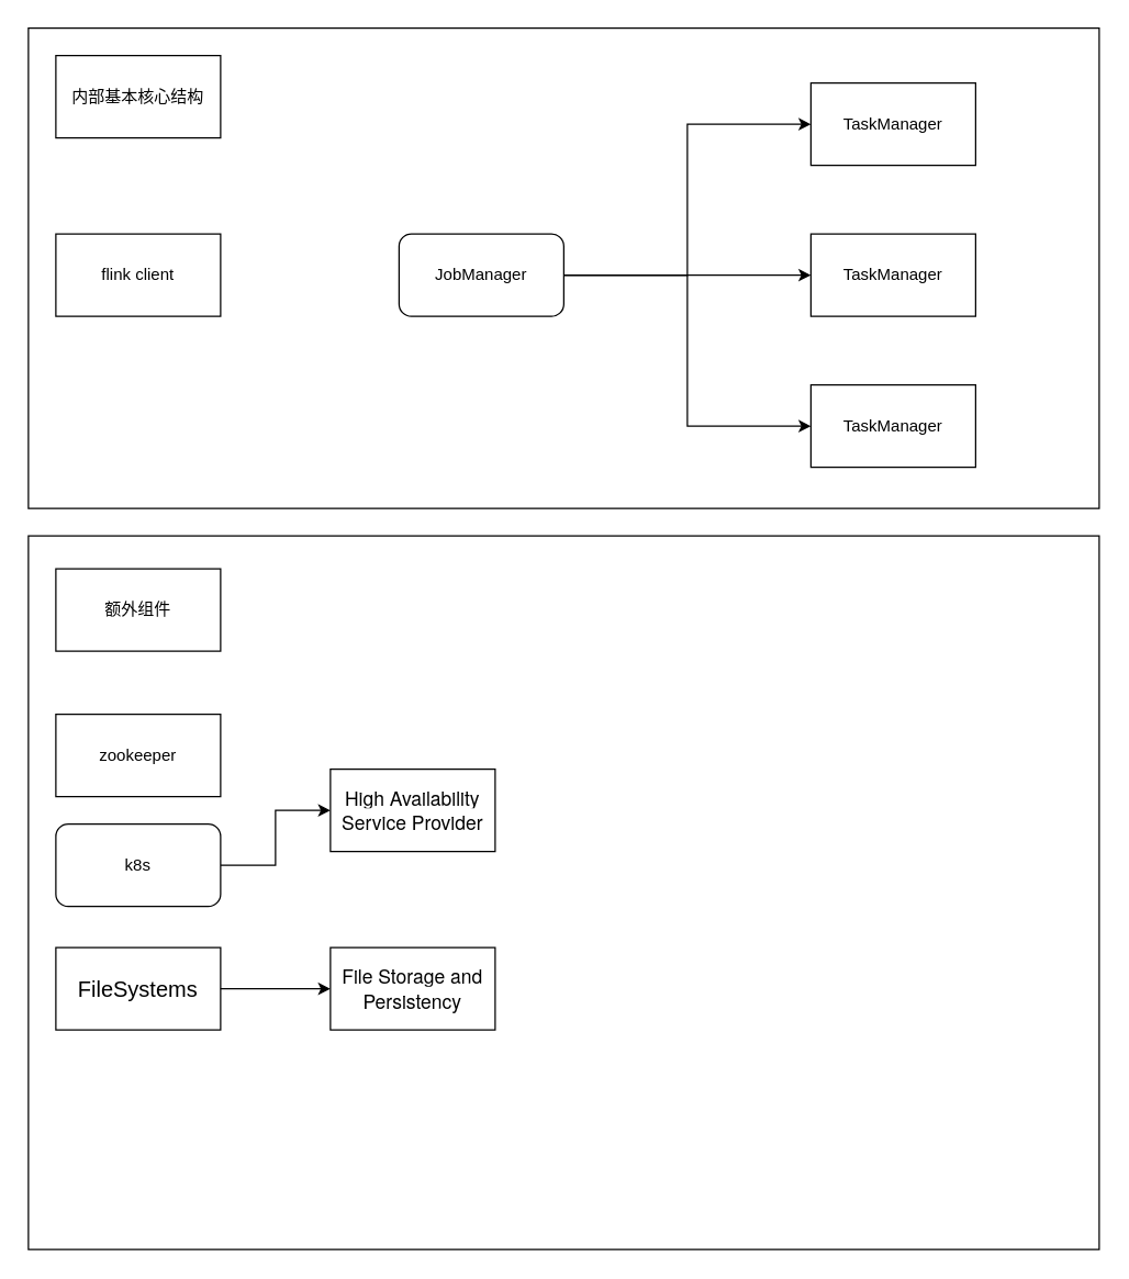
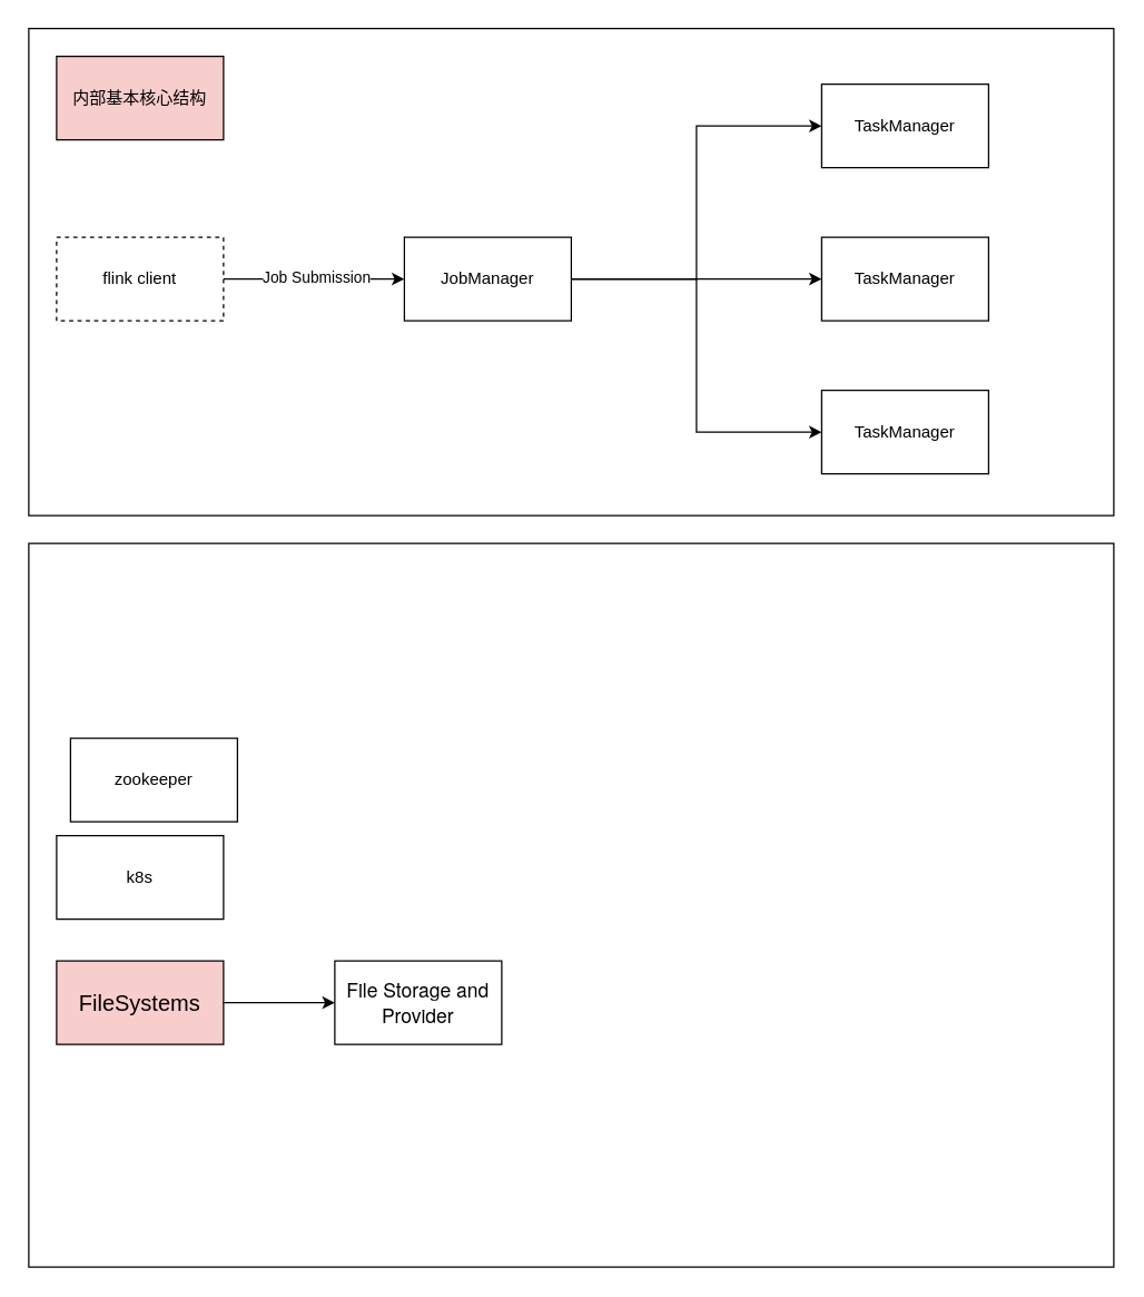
- <mxCell id="16" value="内部基本核心结构" style="rounded=0;whiteSpace=wrap;html=1;" parent="4" vertex="1"><mxGeometry x="20" y="20" width="120" height="60" as="geometry" /></mxCell>
+ <mxCell id="16" value="内部基本核心结构" style="rounded=0;whiteSpace=wrap;html=1;fillColor=#f8cecc;" parent="4" vertex="1"><mxGeometry x="20" y="20" width="120" height="60" as="geometry" /></mxCell>
- <mxCell id="6" value="flink client" style="rounded=0;whiteSpace=wrap;html=1;" parent="4" vertex="1"><mxGeometry x="20" y="150" width="120" height="60" as="geometry" /></mxCell>
+ <mxCell id="6" value="flink client" style="rounded=0;whiteSpace=wrap;html=1;dashed=1;" parent="4" vertex="1"><mxGeometry x="20" y="150" width="120" height="60" as="geometry" /></mxCell>
+ <mxCell id="8" style="edgeStyle=orthogonalEdgeStyle;rounded=0;orthogonalLoop=1;jettySize=auto;html=1;exitX=1;exitY=0.5;exitDx=0;exitDy=0;entryX=0;entryY=0.5;entryDx=0;entryDy=0;" parent="4" source="6" target="7" edge="1"><mxGeometry relative="1" as="geometry" /></mxCell>
+ <mxCell id="9" value="Job Submission" style="edgeLabel;html=1;align=center;verticalAlign=middle;resizable=0;points=[];" parent="8" vertex="1" connectable="0"><mxGeometry x="0.013" y="2" relative="1" as="geometry"><mxPoint as="offset" /></mxGeometry></mxCell>
- <mxCell id="7" value="JobManager" style="whiteSpace=wrap;html=1;rounded=1;" parent="4" vertex="1"><mxGeometry x="270" y="150" width="120" height="60" as="geometry" /></mxCell>
+ <mxCell id="7" value="JobManager" style="rounded=0;whiteSpace=wrap;html=1;" parent="4" vertex="1"><mxGeometry x="270" y="150" width="120" height="60" as="geometry" /></mxCell>
- <mxCell id="3" value="额外组件" style="rounded=0;whiteSpace=wrap;html=1;" parent="1" vertex="1"><mxGeometry x="40" y="414" width="120" height="60" as="geometry" /></mxCell>
- <mxCell id="19" value="zookeeper" style="rounded=0;whiteSpace=wrap;html=1;" vertex="1" parent="17"><mxGeometry width="120" height="60" as="geometry" /></mxCell>
+ <mxCell id="19" value="zookeeper" style="rounded=0;whiteSpace=wrap;html=1;" vertex="1" parent="17"><mxGeometry x="10" y="10" width="120" height="60" as="geometry" /></mxCell>
- <mxCell id="18" value="&lt;span style=&quot;font-family: &amp;#34;helvetica neue&amp;#34; , &amp;#34;helvetica&amp;#34; , &amp;#34;arial&amp;#34; , sans-serif ; font-size: 14px ; background-color: rgb(255 , 255 , 255)&quot;&gt;High Availability Service Provider&lt;/span&gt;" style="rounded=0;whiteSpace=wrap;html=1;" vertex="1" parent="17"><mxGeometry x="200" y="40" width="120" height="60" as="geometry" /></mxCell>
- <mxCell id="20" style="edgeStyle=orthogonalEdgeStyle;rounded=0;orthogonalLoop=1;jettySize=auto;html=1;exitX=1;exitY=0.5;exitDx=0;exitDy=0;entryX=0;entryY=0.5;entryDx=0;entryDy=0;" edge="1" parent="17" source="21" target="18"><mxGeometry relative="1" as="geometry" /></mxCell>
- <mxCell id="21" value="k8s" style="whiteSpace=wrap;html=1;rounded=1;" vertex="1" parent="17"><mxGeometry y="80" width="120" height="60" as="geometry" /></mxCell>
+ <mxCell id="21" value="k8s" style="rounded=0;whiteSpace=wrap;html=1;" vertex="1" parent="17"><mxGeometry y="80" width="120" height="60" as="geometry" /></mxCell>
- <mxCell id="24" value="&lt;p style=&quot;font-size: medium ; margin: 0px&quot;&gt;FileSystems&lt;/p&gt;" style="rounded=0;whiteSpace=wrap;html=1;" vertex="1" parent="22"><mxGeometry width="120" height="60" as="geometry" /></mxCell>
+ <mxCell id="24" value="&lt;p style=&quot;font-size: medium ; margin: 0px&quot;&gt;FileSystems&lt;/p&gt;" style="rounded=0;whiteSpace=wrap;html=1;fillColor=#f8cecc;" vertex="1" parent="22"><mxGeometry width="120" height="60" as="geometry" /></mxCell>
- <mxCell id="23" value="&lt;span style=&quot;font-family: &amp;#34;helvetica neue&amp;#34; , &amp;#34;helvetica&amp;#34; , &amp;#34;arial&amp;#34; , sans-serif ; font-size: 14px ; background-color: rgb(255 , 255 , 255)&quot;&gt;File Storage and Persistency&lt;/span&gt;" style="rounded=0;whiteSpace=wrap;html=1;" vertex="1" parent="22"><mxGeometry x="200" width="120" height="60" as="geometry" /></mxCell>
+ <mxCell id="23" value="&lt;span style=&quot;font-family: &amp;#34;helvetica neue&amp;#34; , &amp;#34;helvetica&amp;#34; , &amp;#34;arial&amp;#34; , sans-serif ; font-size: 14px ; background-color: rgb(255 , 255 , 255)&quot;&gt;File Storage and Provider&lt;/span&gt;" style="rounded=0;whiteSpace=wrap;html=1;" vertex="1" parent="22"><mxGeometry x="200" width="120" height="60" as="geometry" /></mxCell>
